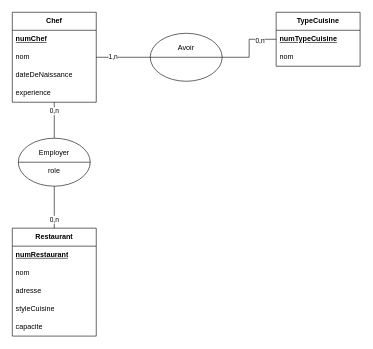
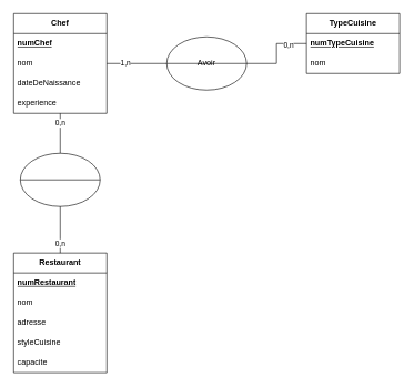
- <mxCell id="12" value="Avoir" style="text;html=1;align=center;verticalAlign=middle;whiteSpace=wrap;rounded=0;" vertex="1" parent="10"><mxGeometry x="30" y="10" width="60" height="30" as="geometry" /></mxCell>
+ <mxCell id="12" value="Avoir" style="text;html=1;align=center;verticalAlign=middle;whiteSpace=wrap;rounded=0;" vertex="1" parent="10"><mxGeometry x="30" y="25" width="60" height="30" as="geometry" /></mxCell>
- <mxCell id="26" value="Employer" style="text;html=1;align=center;verticalAlign=middle;whiteSpace=wrap;rounded=0;" vertex="1" parent="24"><mxGeometry x="30" y="10" width="60" height="30" as="geometry" /></mxCell>
- <mxCell id="27" value="role" style="text;html=1;align=center;verticalAlign=middle;whiteSpace=wrap;rounded=0;container=0;" vertex="1" parent="24"><mxGeometry x="30" y="40" width="60" height="30" as="geometry" /></mxCell>
